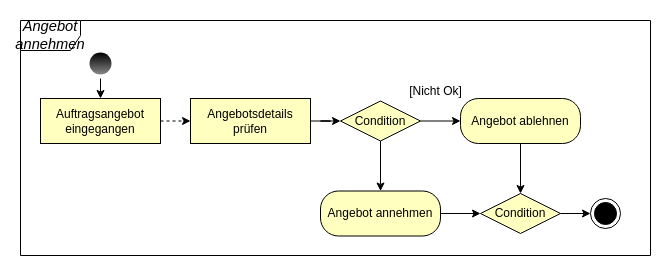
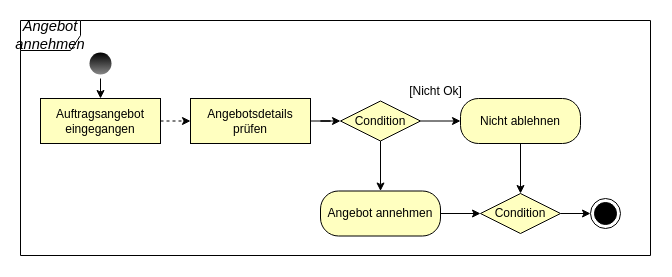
- <mxCell id="19" value="Angebot ablehnen" style="rounded=1;whiteSpace=wrap;html=1;arcSize=40;fontColor=#000000;fillColor=#ffffc0;" vertex="1" parent="1"><mxGeometry x="460" y="98" width="120" height="45" as="geometry" /></mxCell>
+ <mxCell id="19" value="Nicht ablehnen" style="rounded=1;whiteSpace=wrap;html=1;arcSize=40;fontColor=#000000;fillColor=#ffffc0;" vertex="1" parent="1"><mxGeometry x="460" y="98" width="120" height="45" as="geometry" /></mxCell>
